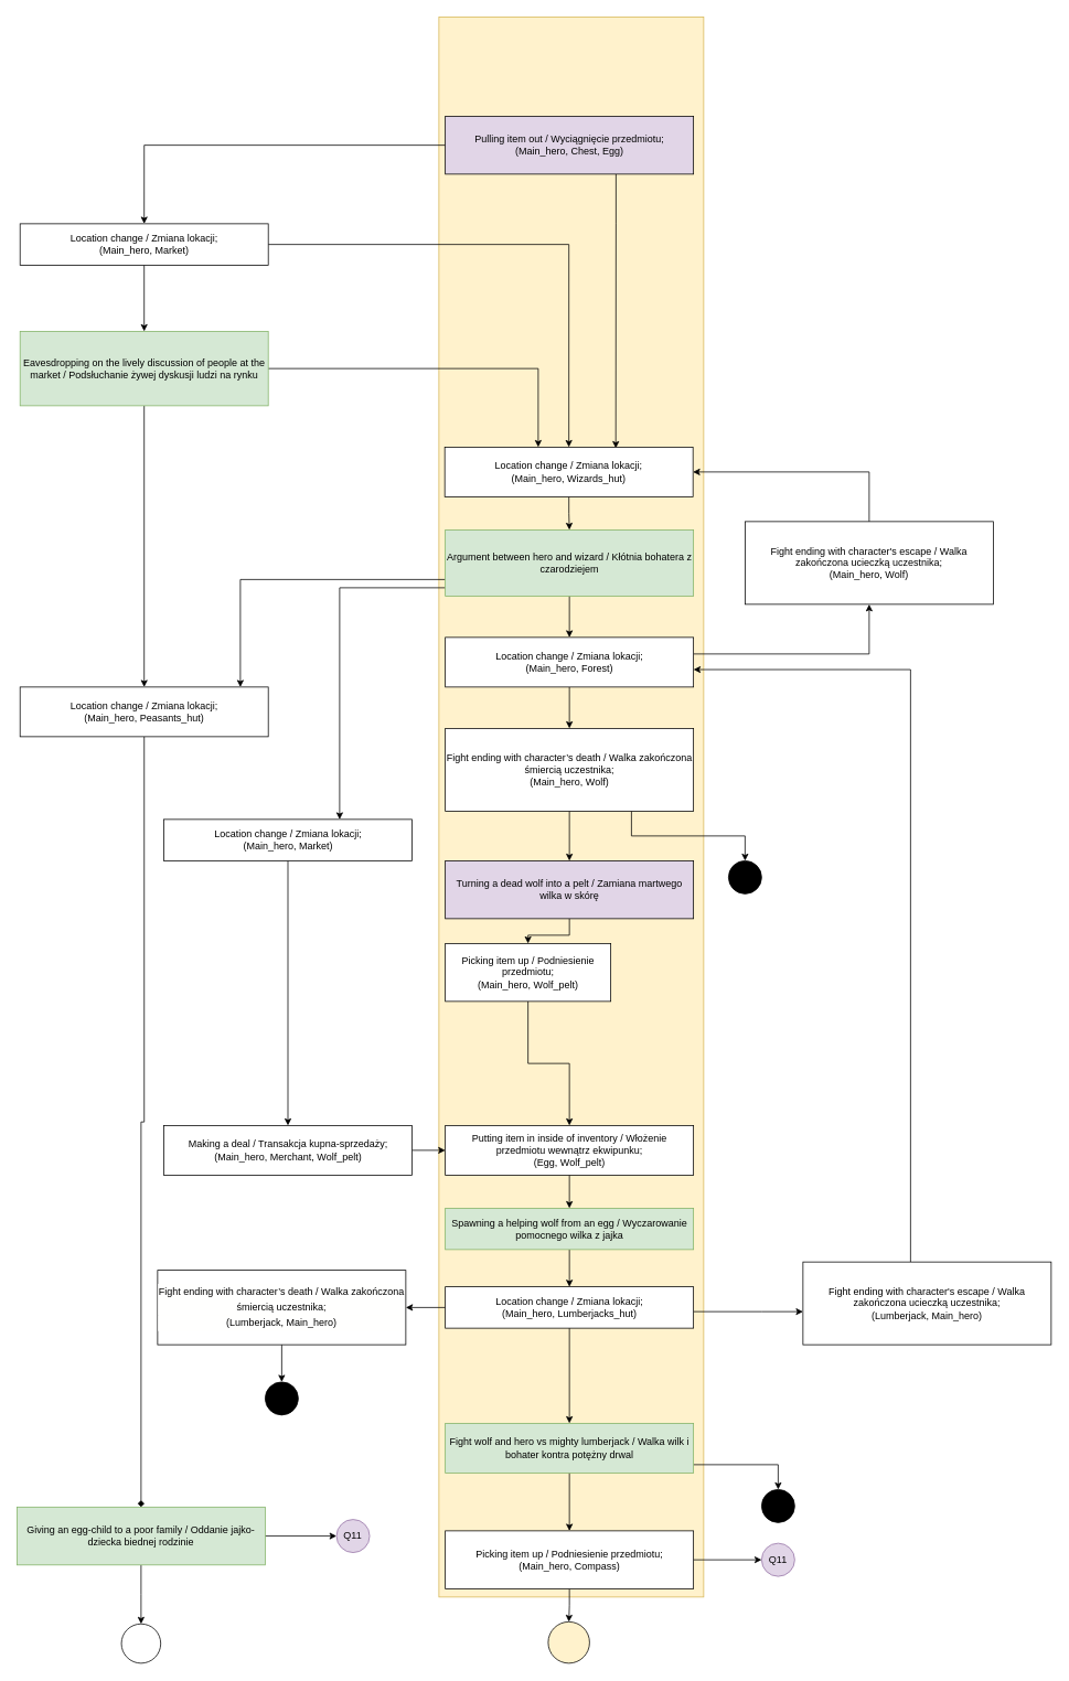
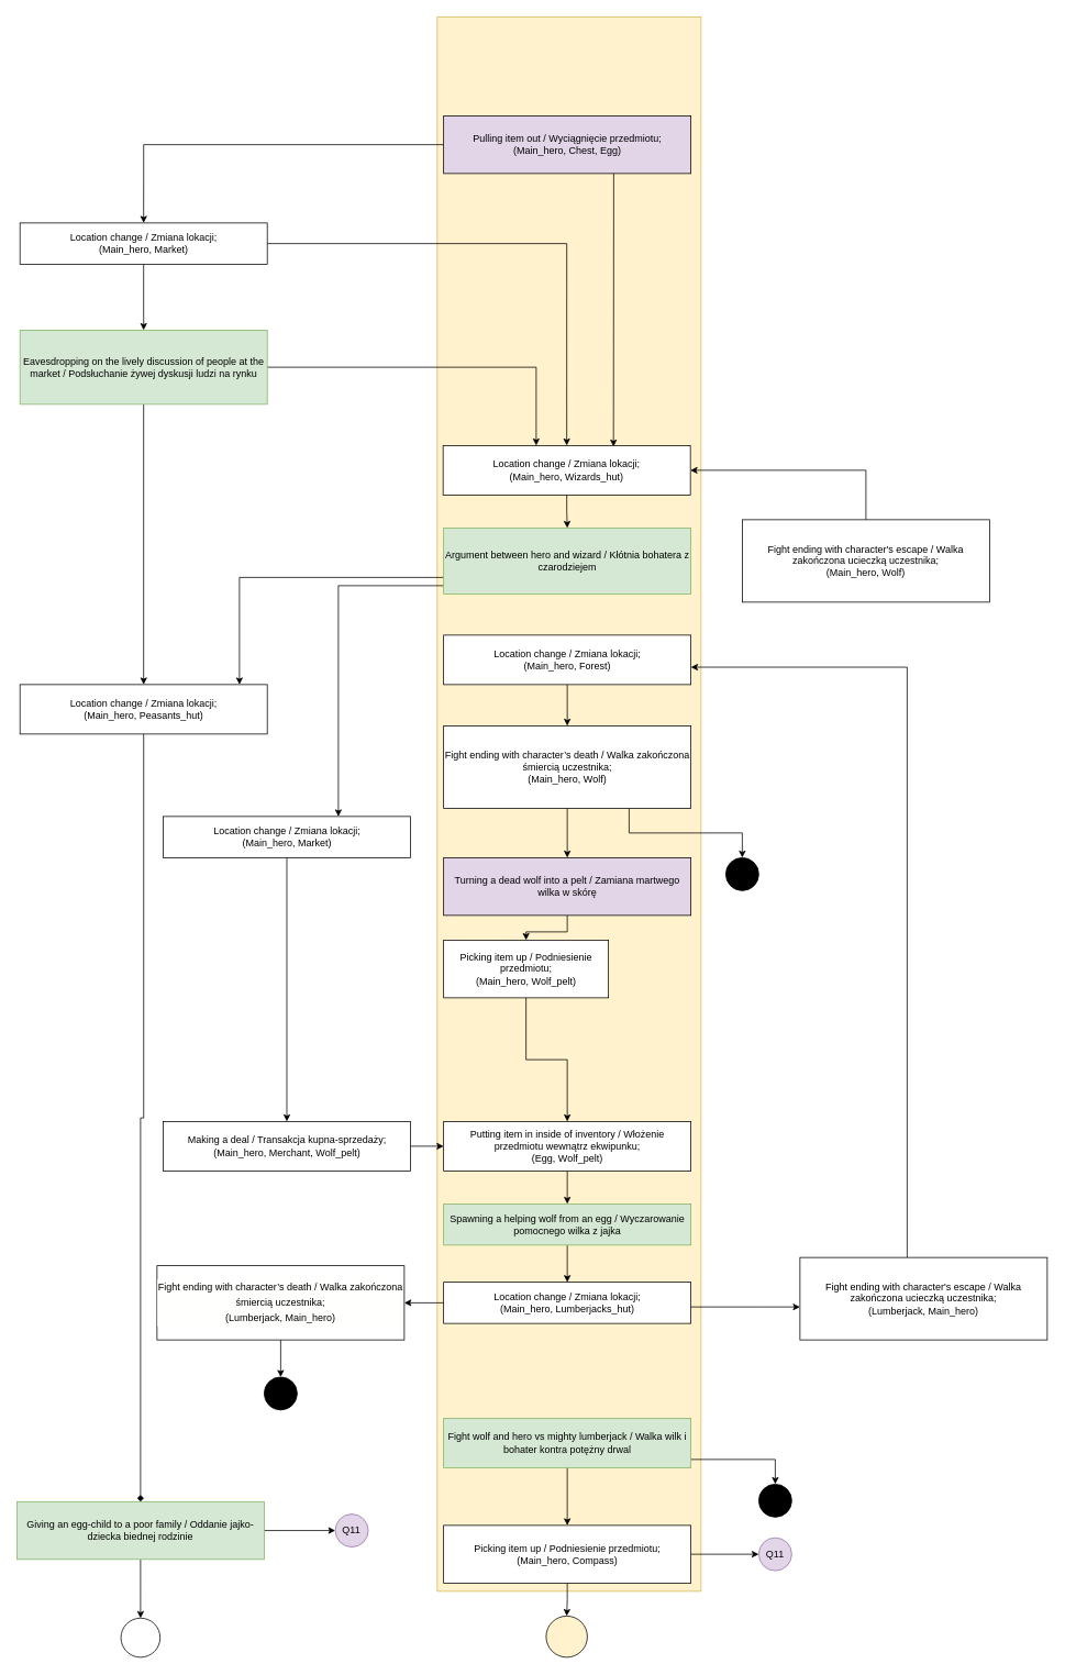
- <mxCell id="16" style="edgeStyle=orthogonalEdgeStyle;rounded=0;orthogonalLoop=1;jettySize=auto;html=1;" parent="1" source="17" target="25" edge="1"><mxGeometry relative="1" as="geometry" /></mxCell>
- <mxCell id="24" style="edgeStyle=orthogonalEdgeStyle;rounded=0;orthogonalLoop=1;jettySize=auto;html=1;" parent="1" source="25" target="53" edge="1"><mxGeometry relative="1" as="geometry"><Array as="points"><mxPoint x="1050" y="790" /></Array></mxGeometry></mxCell>
- <mxCell id="48" style="edgeStyle=orthogonalEdgeStyle;rounded=0;orthogonalLoop=1;jettySize=auto;html=1;exitX=0.5;exitY=1;exitDx=0;exitDy=0;" parent="1" source="39" target="42" edge="1"><mxGeometry relative="1" as="geometry"><mxPoint x="692" y="1670" as="targetPoint" /><mxPoint x="678.4" y="1660" as="sourcePoint" /></mxGeometry></mxCell>
